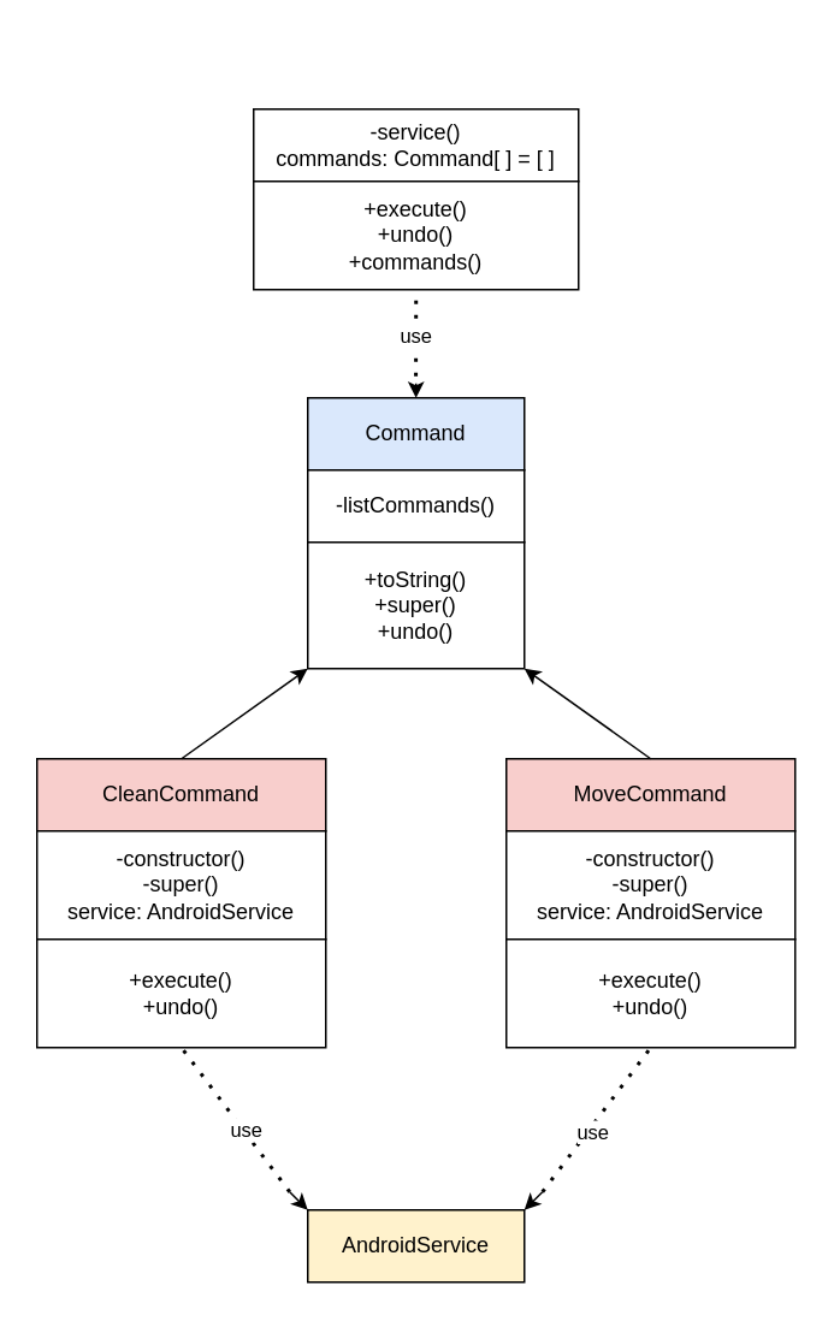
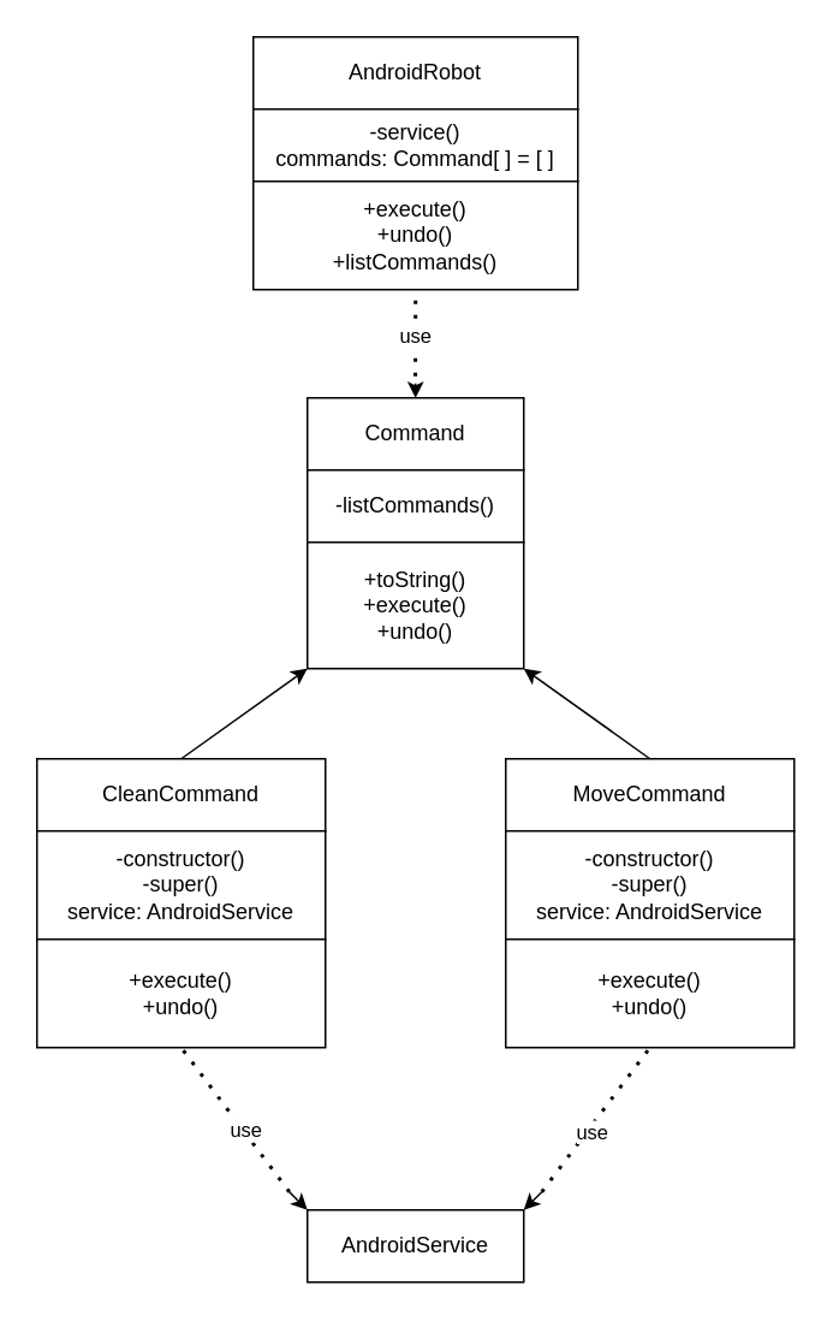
+ <mxCell id="2" value="AndroidRobot" style="rounded=0;whiteSpace=wrap;html=1;" vertex="1" parent="1"><mxGeometry x="140" y="20" width="180" height="40" as="geometry" /></mxCell>
- <mxCell id="4" value="+execute()&lt;br&gt;+undo()&lt;br&gt;+commands()" style="rounded=0;whiteSpace=wrap;html=1;" vertex="1" parent="1"><mxGeometry x="140" y="100" width="180" height="60" as="geometry" /></mxCell>
+ <mxCell id="4" value="+execute()&lt;br&gt;+undo()&lt;br&gt;+listCommands()" style="rounded=0;whiteSpace=wrap;html=1;" vertex="1" parent="1"><mxGeometry x="140" y="100" width="180" height="60" as="geometry" /></mxCell>
- <mxCell id="5" value="Command" style="rounded=0;whiteSpace=wrap;html=1;fillColor=#dae8fc;" vertex="1" parent="1"><mxGeometry x="170" y="220" width="120" height="40" as="geometry" /></mxCell>
+ <mxCell id="5" value="Command" style="rounded=0;whiteSpace=wrap;html=1;" vertex="1" parent="1"><mxGeometry x="170" y="220" width="120" height="40" as="geometry" /></mxCell>
- <mxCell id="7" value="+toString()&lt;br&gt;+super()&lt;br&gt;+undo()" style="rounded=0;whiteSpace=wrap;html=1;" vertex="1" parent="1"><mxGeometry x="170" y="300" width="120" height="70" as="geometry" /></mxCell>
+ <mxCell id="7" value="+toString()&lt;br&gt;+execute()&lt;br&gt;+undo()" style="rounded=0;whiteSpace=wrap;html=1;" vertex="1" parent="1"><mxGeometry x="170" y="300" width="120" height="70" as="geometry" /></mxCell>
- <mxCell id="11" value="CleanCommand" style="rounded=0;whiteSpace=wrap;html=1;fillColor=#f8cecc;" vertex="1" parent="1"><mxGeometry x="20" y="420" width="160" height="40" as="geometry" /></mxCell>
+ <mxCell id="11" value="CleanCommand" style="rounded=0;whiteSpace=wrap;html=1;" vertex="1" parent="1"><mxGeometry x="20" y="420" width="160" height="40" as="geometry" /></mxCell>
- <mxCell id="14" value="MoveCommand" style="rounded=0;whiteSpace=wrap;html=1;fillColor=#f8cecc;" vertex="1" parent="1"><mxGeometry x="280" y="420" width="160" height="40" as="geometry" /></mxCell>
+ <mxCell id="14" value="MoveCommand" style="rounded=0;whiteSpace=wrap;html=1;" vertex="1" parent="1"><mxGeometry x="280" y="420" width="160" height="40" as="geometry" /></mxCell>
- <mxCell id="19" value="AndroidService" style="rounded=0;whiteSpace=wrap;html=1;fillColor=#fff2cc;" vertex="1" parent="1"><mxGeometry x="170" y="670" width="120" height="40" as="geometry" /></mxCell>
+ <mxCell id="19" value="AndroidService" style="rounded=0;whiteSpace=wrap;html=1;" vertex="1" parent="1"><mxGeometry x="170" y="670" width="120" height="40" as="geometry" /></mxCell>
